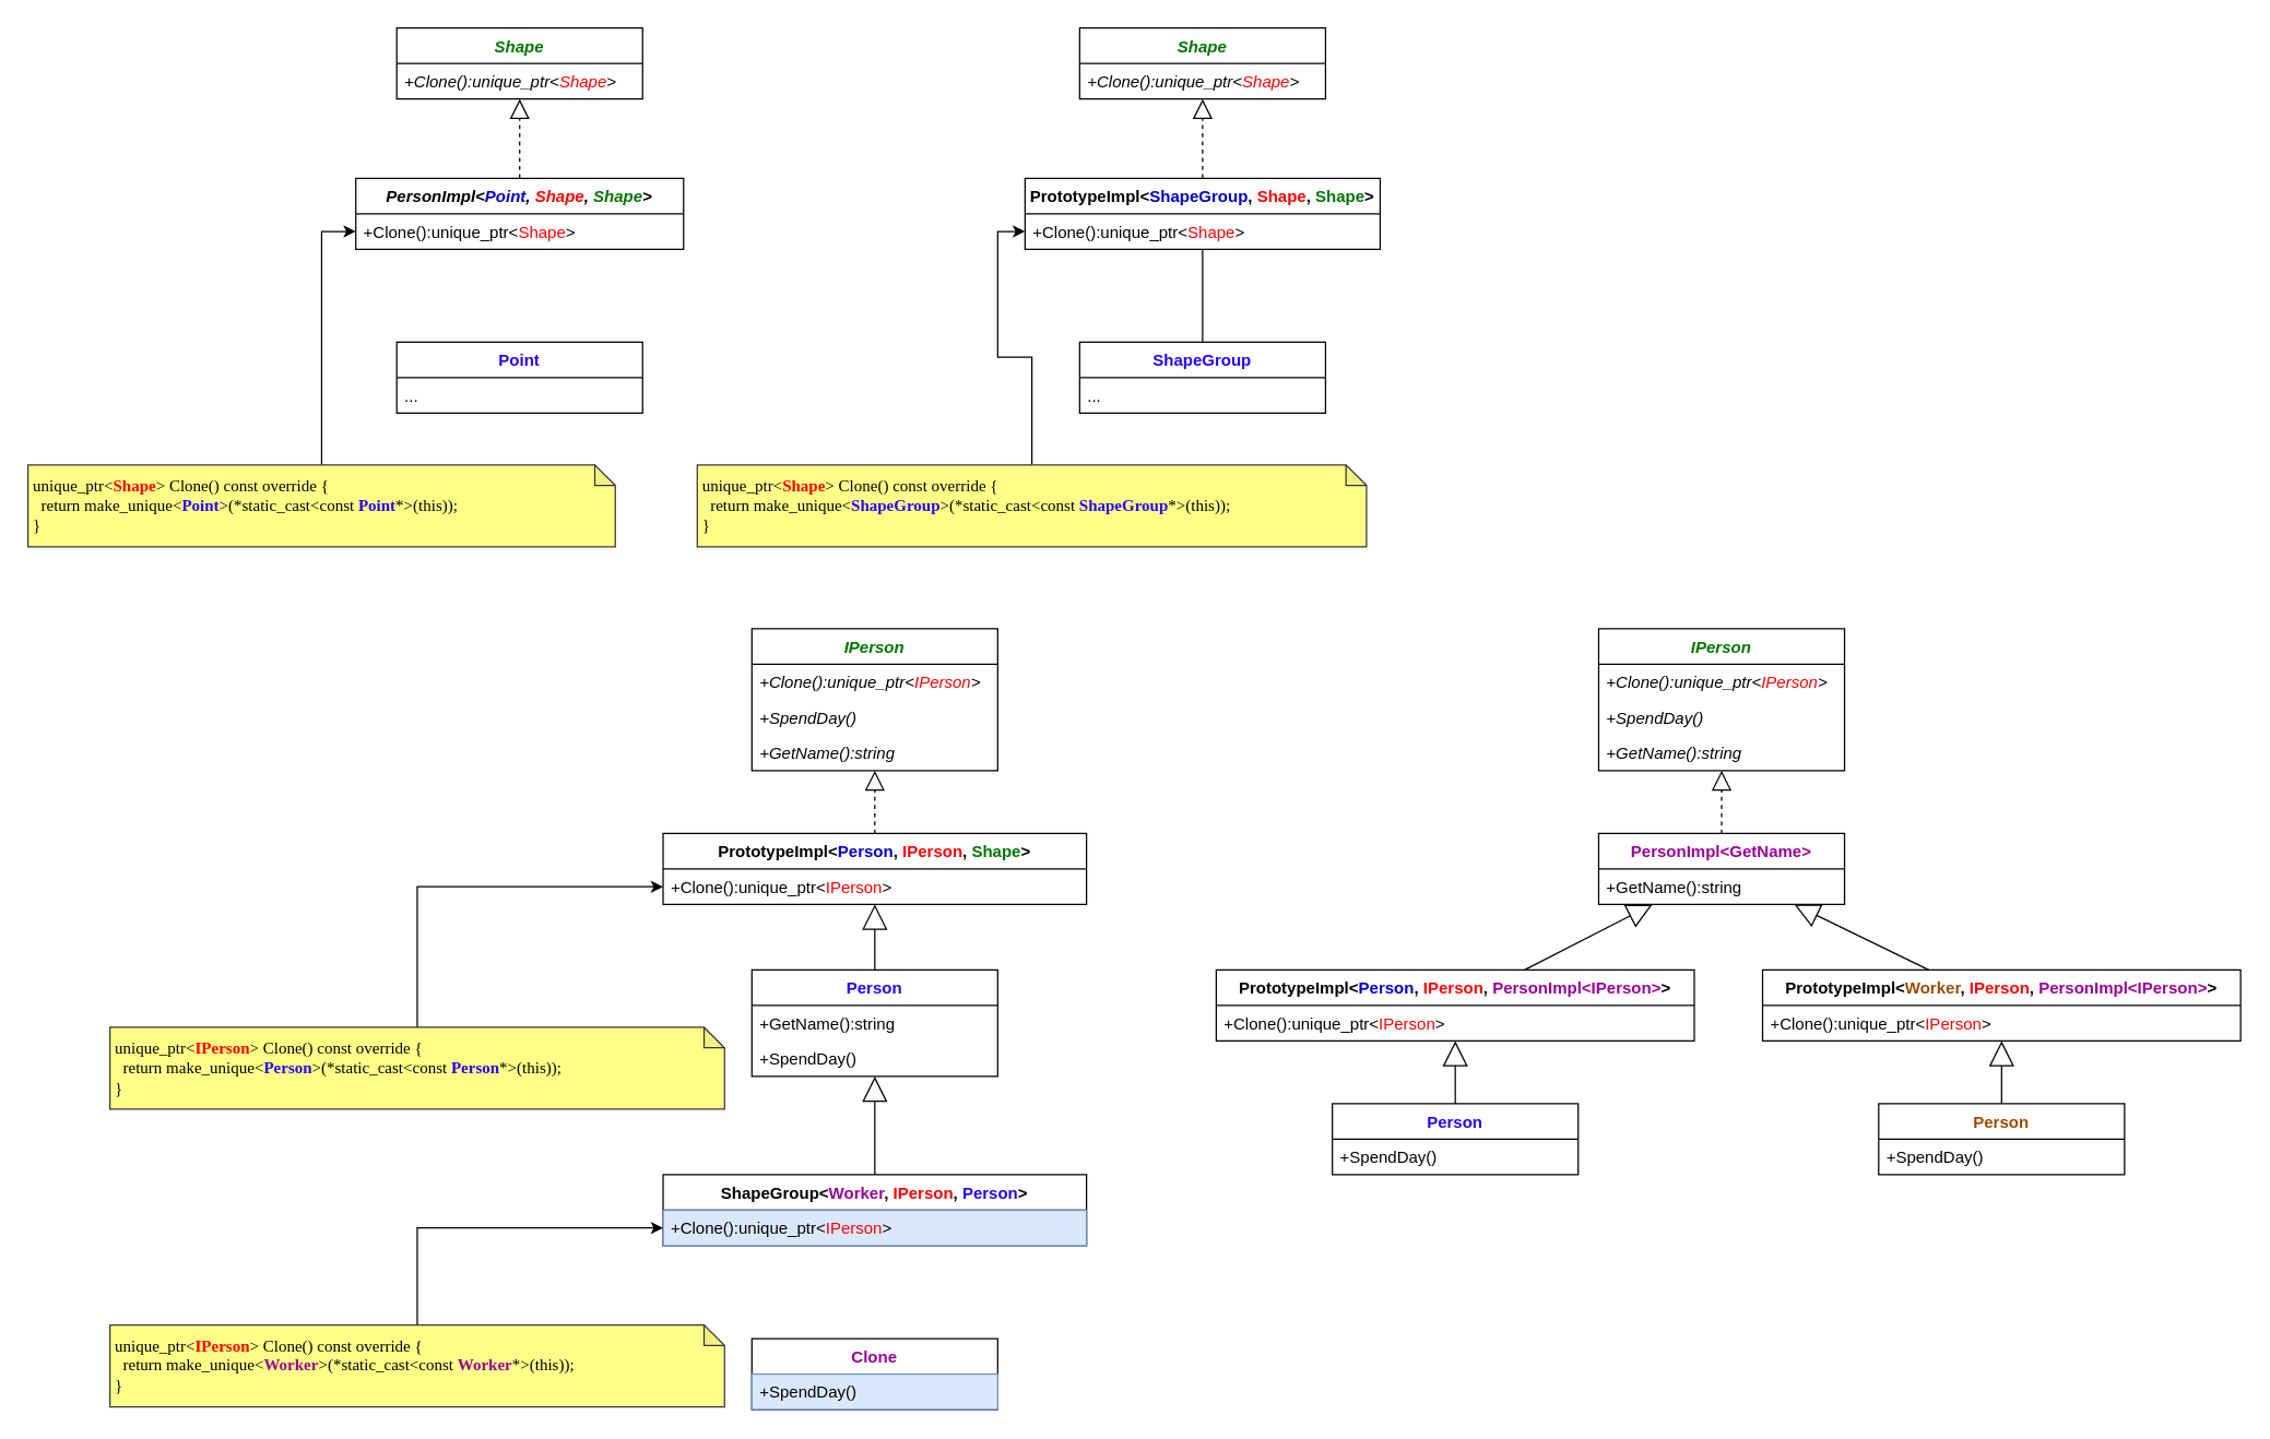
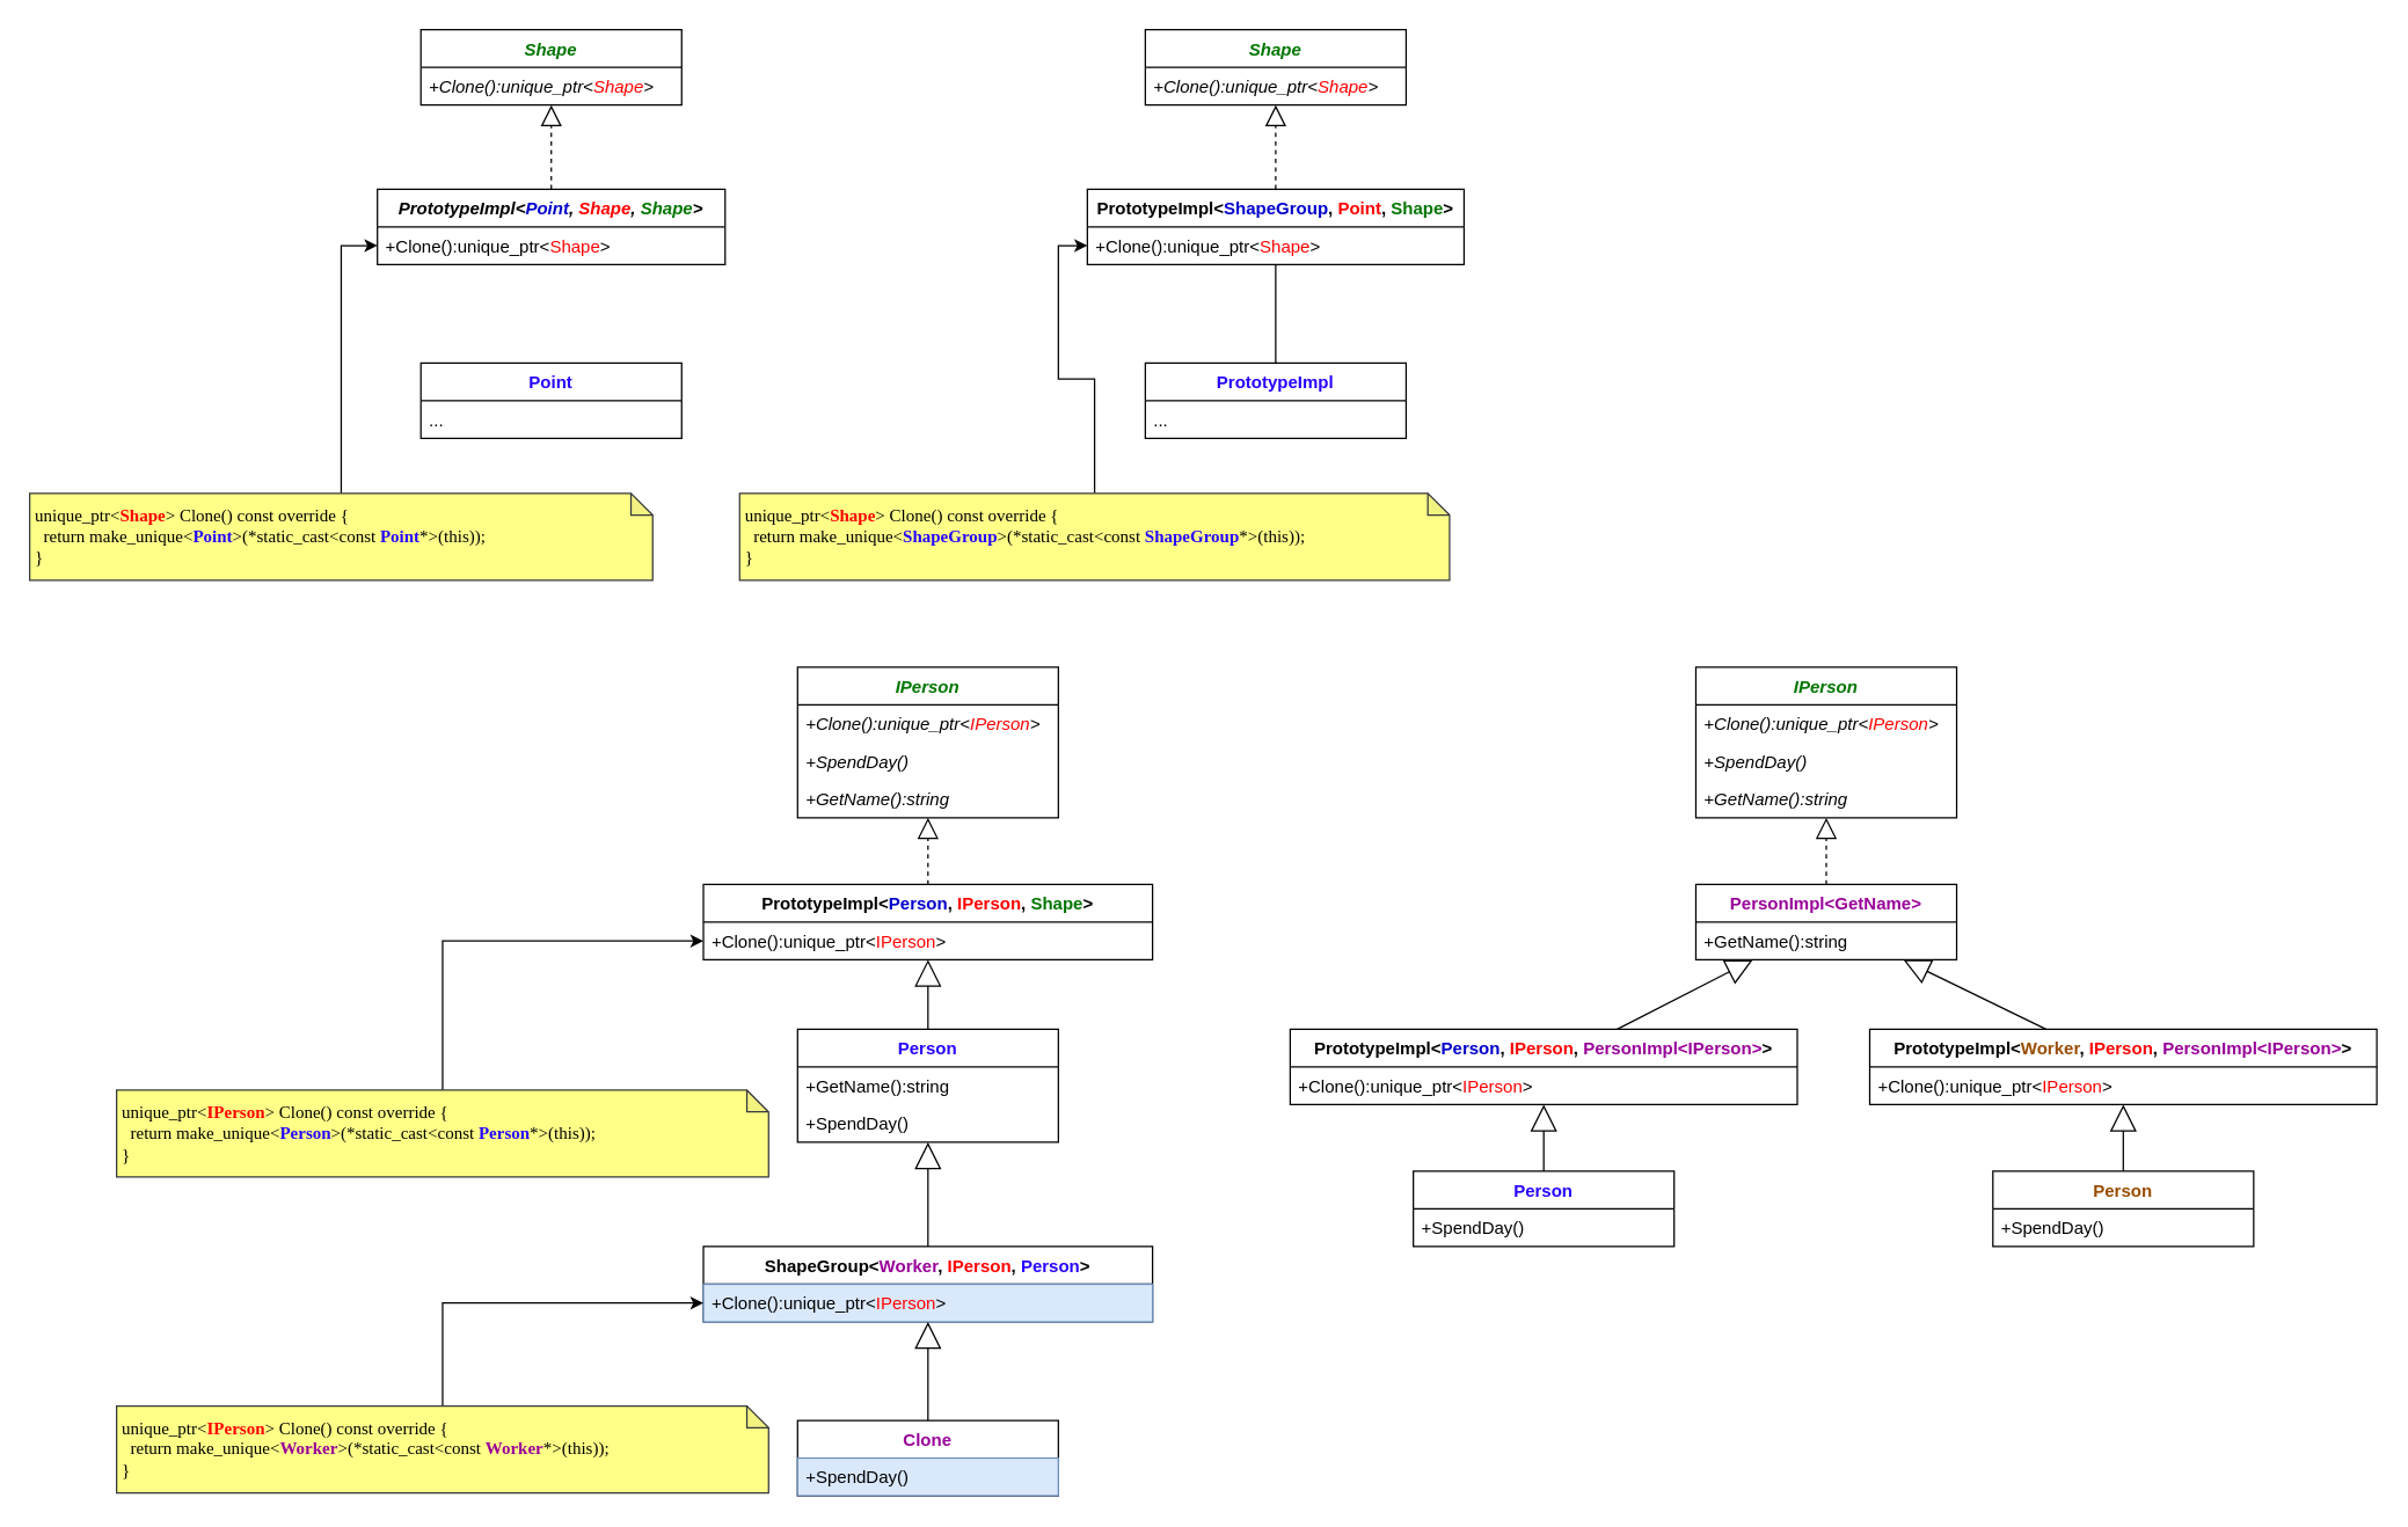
- <mxCell id="6" value="&lt;span style=&quot;&quot;&gt;PersonImpl&amp;lt;&lt;font style=&quot;color: rgb(0, 0, 204);&quot;&gt;Point&lt;/font&gt;, &lt;font style=&quot;color: rgb(255, 0, 0);&quot;&gt;Shape&lt;/font&gt;, &lt;font style=&quot;color: rgb(0, 117, 0);&quot;&gt;Shape&lt;/font&gt;&amp;gt;&lt;/span&gt;" style="swimlane;fontStyle=3;align=center;verticalAlign=top;childLayout=stackLayout;horizontal=1;startSize=26;horizontalStack=0;resizeParent=1;resizeParentMax=0;resizeLast=0;collapsible=1;marginBottom=0;whiteSpace=wrap;html=1;" vertex="1" parent="1"><mxGeometry x="260" y="130" width="240" height="52" as="geometry" /></mxCell>
+ <mxCell id="6" value="&lt;span style=&quot;&quot;&gt;PrototypeImpl&amp;lt;&lt;font style=&quot;color: rgb(0, 0, 204);&quot;&gt;Point&lt;/font&gt;, &lt;font style=&quot;color: rgb(255, 0, 0);&quot;&gt;Shape&lt;/font&gt;, &lt;font style=&quot;color: rgb(0, 117, 0);&quot;&gt;Shape&lt;/font&gt;&amp;gt;&lt;/span&gt;" style="swimlane;fontStyle=3;align=center;verticalAlign=top;childLayout=stackLayout;horizontal=1;startSize=26;horizontalStack=0;resizeParent=1;resizeParentMax=0;resizeLast=0;collapsible=1;marginBottom=0;whiteSpace=wrap;html=1;" vertex="1" parent="1"><mxGeometry x="260" y="130" width="240" height="52" as="geometry" /></mxCell>
- <mxCell id="15" value="&lt;span style=&quot;&quot;&gt;PrototypeImpl&amp;lt;&lt;font style=&quot;color: rgb(0, 0, 204);&quot;&gt;ShapeGroup&lt;/font&gt;, &lt;font style=&quot;color: rgb(255, 0, 0);&quot;&gt;Shape&lt;/font&gt;, &lt;font style=&quot;color: rgb(0, 117, 0);&quot;&gt;Shape&lt;/font&gt;&amp;gt;&lt;/span&gt;" style="swimlane;fontStyle=1;align=center;verticalAlign=top;childLayout=stackLayout;horizontal=1;startSize=26;horizontalStack=0;resizeParent=1;resizeParentMax=0;resizeLast=0;collapsible=1;marginBottom=0;whiteSpace=wrap;html=1;" vertex="1" parent="1"><mxGeometry x="750" y="130" width="260" height="52" as="geometry" /></mxCell>
+ <mxCell id="15" value="&lt;span style=&quot;&quot;&gt;PrototypeImpl&amp;lt;&lt;font style=&quot;color: rgb(0, 0, 204);&quot;&gt;ShapeGroup&lt;/font&gt;, &lt;font style=&quot;color: rgb(255, 0, 0);&quot;&gt;Point&lt;/font&gt;, &lt;font style=&quot;color: rgb(0, 117, 0);&quot;&gt;Shape&lt;/font&gt;&amp;gt;&lt;/span&gt;" style="swimlane;fontStyle=1;align=center;verticalAlign=top;childLayout=stackLayout;horizontal=1;startSize=26;horizontalStack=0;resizeParent=1;resizeParentMax=0;resizeLast=0;collapsible=1;marginBottom=0;whiteSpace=wrap;html=1;" vertex="1" parent="1"><mxGeometry x="750" y="130" width="260" height="52" as="geometry" /></mxCell>
- <mxCell id="13" value="&lt;span style=&quot;font-style: normal;&quot;&gt;&lt;font style=&quot;color: rgb(37, 3, 255);&quot;&gt;ShapeGroup&lt;/font&gt;&lt;/span&gt;" style="swimlane;fontStyle=3;align=center;verticalAlign=top;childLayout=stackLayout;horizontal=1;startSize=26;horizontalStack=0;resizeParent=1;resizeParentMax=0;resizeLast=0;collapsible=1;marginBottom=0;whiteSpace=wrap;html=1;" vertex="1" parent="1"><mxGeometry x="790" y="250" width="180" height="52" as="geometry" /></mxCell>
+ <mxCell id="13" value="&lt;span style=&quot;font-style: normal;&quot;&gt;&lt;font style=&quot;color: rgb(37, 3, 255);&quot;&gt;PrototypeImpl&lt;/font&gt;&lt;/span&gt;" style="swimlane;fontStyle=3;align=center;verticalAlign=top;childLayout=stackLayout;horizontal=1;startSize=26;horizontalStack=0;resizeParent=1;resizeParentMax=0;resizeLast=0;collapsible=1;marginBottom=0;whiteSpace=wrap;html=1;" vertex="1" parent="1"><mxGeometry x="790" y="250" width="180" height="52" as="geometry" /></mxCell>
+ <mxCell id="39" value="" style="endArrow=block;endSize=16;endFill=0;html=1;rounded=0;" edge="1" parent="1" source="36" target="34"><mxGeometry width="160" relative="1" as="geometry"><mxPoint x="650" y="850" as="sourcePoint" /><mxPoint x="650" y="792" as="targetPoint" /></mxGeometry></mxCell>
